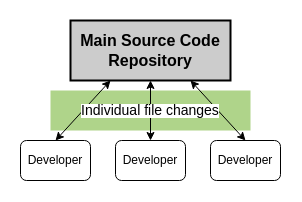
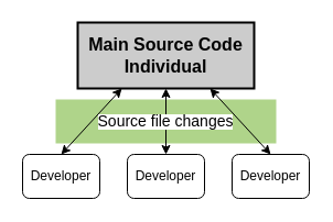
- <mxCell id="3" value="&lt;font size=&quot;1&quot; style=&quot;&quot;&gt;&lt;b style=&quot;font-size: 16px;&quot;&gt;Main Source Code Repository&lt;/b&gt;&lt;/font&gt;" style="rounded=0;whiteSpace=wrap;html=1;strokeColor=#000000;fontColor=#000000;fillColor=#CCCCCC;strokeWidth=2;" parent="1" vertex="1"><mxGeometry x="70" y="20" width="160" height="60" as="geometry" /></mxCell>
+ <mxCell id="3" value="&lt;font size=&quot;1&quot; style=&quot;&quot;&gt;&lt;b style=&quot;font-size: 16px;&quot;&gt;Main Source Code Individual&lt;/b&gt;&lt;/font&gt;" style="rounded=0;whiteSpace=wrap;html=1;strokeColor=#000000;fontColor=#000000;fillColor=#CCCCCC;strokeWidth=2;" parent="1" vertex="1"><mxGeometry x="70" y="20" width="160" height="60" as="geometry" /></mxCell>
- <mxCell id="10" value="&lt;p style=&quot;line-height: 120%;&quot;&gt;&lt;span style=&quot;background-color: rgb(255, 255, 255);&quot;&gt;&lt;font style=&quot;font-size: 14px;&quot; color=&quot;#000000&quot;&gt;Individual file changes&lt;/font&gt;&lt;/span&gt;&lt;/p&gt;" style="text;html=1;strokeColor=none;fillColor=none;align=center;verticalAlign=middle;whiteSpace=wrap;rounded=0;" vertex="1" parent="1"><mxGeometry x="60" y="95" width="180" height="30" as="geometry" /></mxCell>
+ <mxCell id="10" value="&lt;p style=&quot;line-height: 120%;&quot;&gt;&lt;span style=&quot;background-color: rgb(255, 255, 255);&quot;&gt;&lt;font style=&quot;font-size: 14px;&quot; color=&quot;#000000&quot;&gt;Source file changes&lt;/font&gt;&lt;/span&gt;&lt;/p&gt;" style="text;html=1;strokeColor=none;fillColor=none;align=center;verticalAlign=middle;whiteSpace=wrap;rounded=0;" vertex="1" parent="1"><mxGeometry x="60" y="95" width="180" height="30" as="geometry" /></mxCell>
